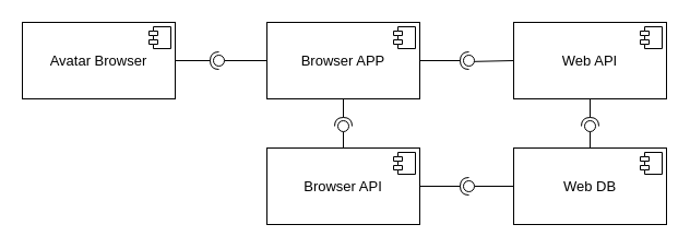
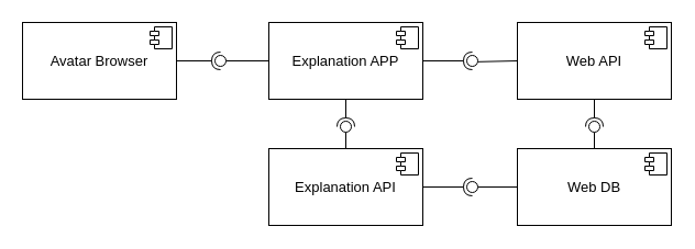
- <mxCell id="2" value="&lt;p style=&quot;margin: 0px ; margin-top: 6px ; text-align: center&quot;&gt;&lt;font style=&quot;font-size: 13px&quot;&gt;&lt;br&gt;&lt;/font&gt;&lt;/p&gt;&lt;p style=&quot;margin: 0px ; margin-top: 6px ; text-align: center&quot;&gt;&lt;font style=&quot;font-size: 13px&quot;&gt;Browser APP&lt;/font&gt;&lt;/p&gt;" style="align=left;overflow=fill;html=1;" parent="1" vertex="1"><mxGeometry x="244" y="20" width="140" height="70" as="geometry" /></mxCell>
+ <mxCell id="2" value="&lt;p style=&quot;margin: 0px ; margin-top: 6px ; text-align: center&quot;&gt;&lt;font style=&quot;font-size: 13px&quot;&gt;&lt;br&gt;&lt;/font&gt;&lt;/p&gt;&lt;p style=&quot;margin: 0px ; margin-top: 6px ; text-align: center&quot;&gt;&lt;font style=&quot;font-size: 13px&quot;&gt;Explanation APP&lt;/font&gt;&lt;/p&gt;" style="align=left;overflow=fill;html=1;" parent="1" vertex="1"><mxGeometry x="244" y="20" width="140" height="70" as="geometry" /></mxCell>
- <mxCell id="4" value="&lt;p style=&quot;margin: 0px ; margin-top: 6px ; text-align: center&quot;&gt;&lt;font style=&quot;font-size: 13px&quot;&gt;&lt;br&gt;&lt;/font&gt;&lt;/p&gt;&lt;p style=&quot;margin: 0px ; margin-top: 6px ; text-align: center&quot;&gt;&lt;font style=&quot;font-size: 13px&quot;&gt;Browser API&lt;/font&gt;&lt;/p&gt;" style="align=left;overflow=fill;html=1;" parent="1" vertex="1"><mxGeometry x="244" y="135" width="140" height="70" as="geometry" /></mxCell>
+ <mxCell id="4" value="&lt;p style=&quot;margin: 0px ; margin-top: 6px ; text-align: center&quot;&gt;&lt;font style=&quot;font-size: 13px&quot;&gt;&lt;br&gt;&lt;/font&gt;&lt;/p&gt;&lt;p style=&quot;margin: 0px ; margin-top: 6px ; text-align: center&quot;&gt;&lt;font style=&quot;font-size: 13px&quot;&gt;Explanation API&lt;/font&gt;&lt;/p&gt;" style="align=left;overflow=fill;html=1;" parent="1" vertex="1"><mxGeometry x="244" y="135" width="140" height="70" as="geometry" /></mxCell>
